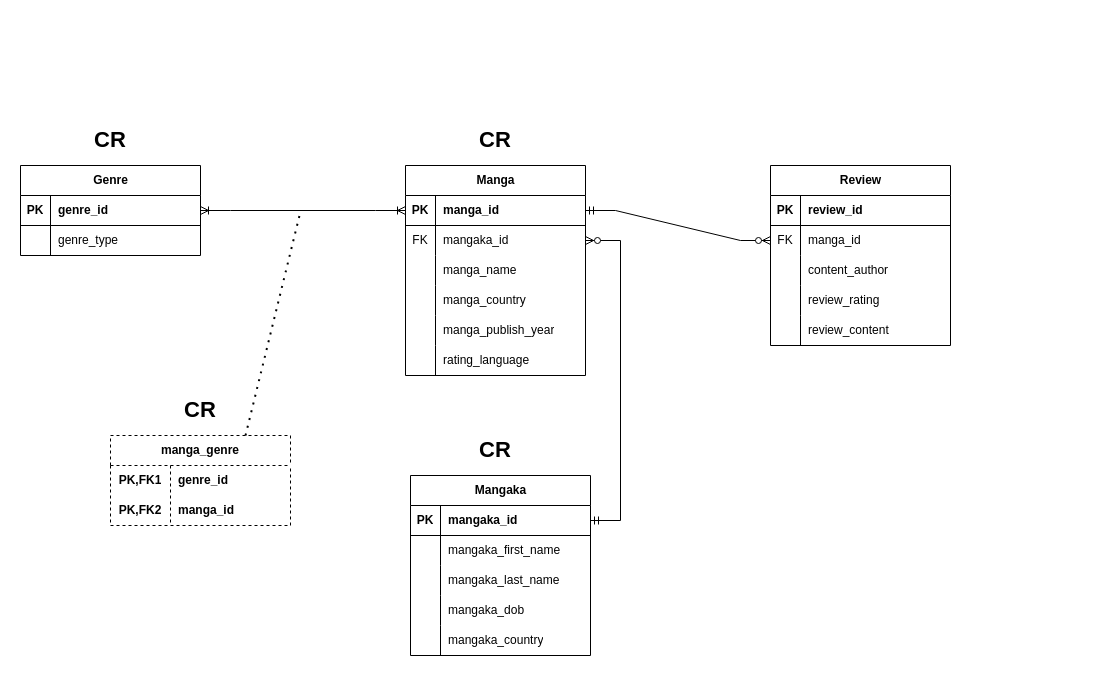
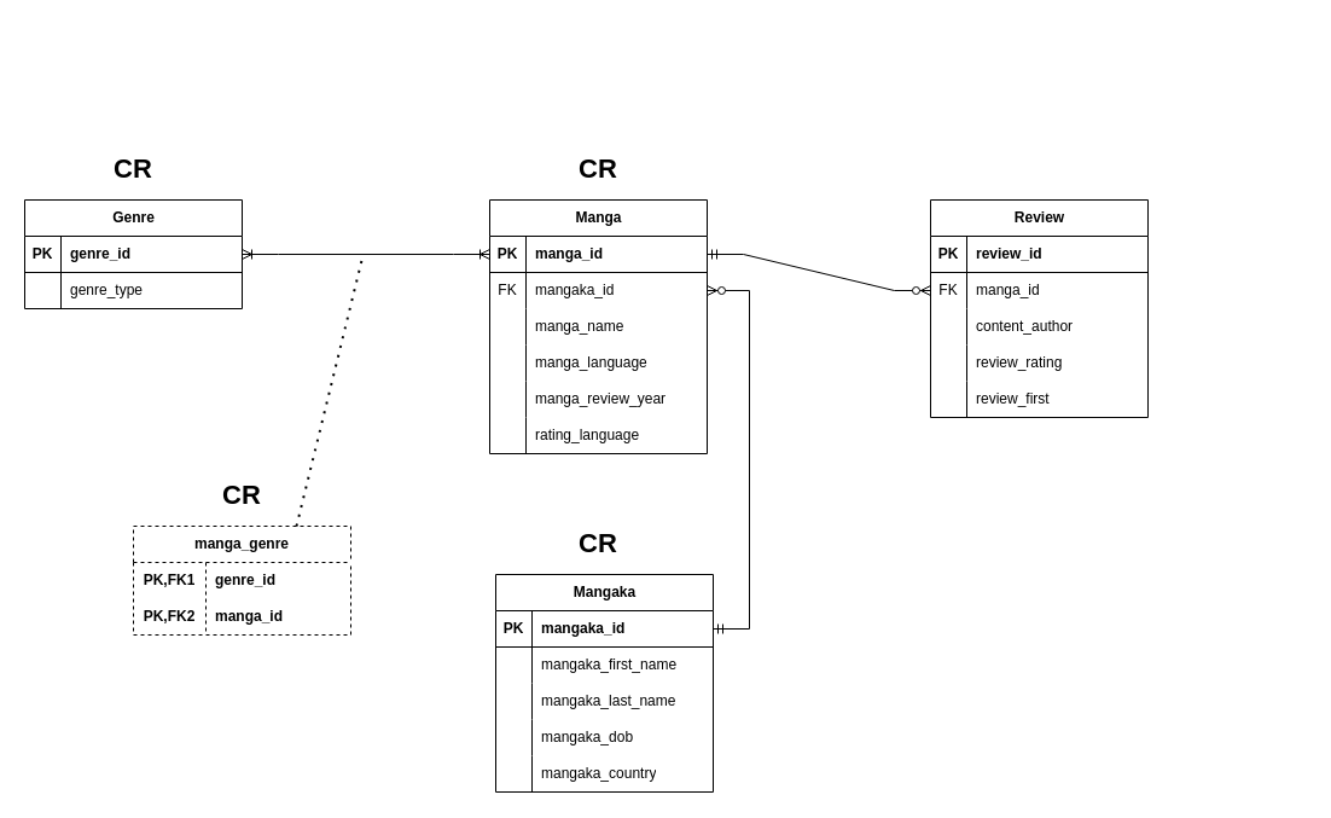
- <mxCell id="14" value="manga_country" style="shape=partialRectangle;connectable=0;fillColor=none;top=0;left=0;bottom=0;right=0;align=left;spacingLeft=6;overflow=hidden;whiteSpace=wrap;html=1;" vertex="1" parent="12"><mxGeometry x="30" width="150" height="30" as="geometry"><mxRectangle width="150" height="30" as="alternateBounds" /></mxGeometry></mxCell>
+ <mxCell id="14" value="manga_language" style="shape=partialRectangle;connectable=0;fillColor=none;top=0;left=0;bottom=0;right=0;align=left;spacingLeft=6;overflow=hidden;whiteSpace=wrap;html=1;" vertex="1" parent="12"><mxGeometry x="30" width="150" height="30" as="geometry"><mxRectangle width="150" height="30" as="alternateBounds" /></mxGeometry></mxCell>
- <mxCell id="17" value="manga_publish_year" style="shape=partialRectangle;connectable=0;fillColor=none;top=0;left=0;bottom=0;right=0;align=left;spacingLeft=6;overflow=hidden;whiteSpace=wrap;html=1;" vertex="1" parent="15"><mxGeometry x="30" width="150" height="30" as="geometry"><mxRectangle width="150" height="30" as="alternateBounds" /></mxGeometry></mxCell>
+ <mxCell id="17" value="manga_review_year" style="shape=partialRectangle;connectable=0;fillColor=none;top=0;left=0;bottom=0;right=0;align=left;spacingLeft=6;overflow=hidden;whiteSpace=wrap;html=1;" vertex="1" parent="15"><mxGeometry x="30" width="150" height="30" as="geometry"><mxRectangle width="150" height="30" as="alternateBounds" /></mxGeometry></mxCell>
- <mxCell id="52" value="review_content" style="shape=partialRectangle;connectable=0;fillColor=none;top=0;left=0;bottom=0;right=0;align=left;spacingLeft=6;overflow=hidden;whiteSpace=wrap;html=1;" vertex="1" parent="50"><mxGeometry x="30" width="150" height="30" as="geometry"><mxRectangle width="150" height="30" as="alternateBounds" /></mxGeometry></mxCell>
+ <mxCell id="52" value="review_first" style="shape=partialRectangle;connectable=0;fillColor=none;top=0;left=0;bottom=0;right=0;align=left;spacingLeft=6;overflow=hidden;whiteSpace=wrap;html=1;" vertex="1" parent="50"><mxGeometry x="30" width="150" height="30" as="geometry"><mxRectangle width="150" height="30" as="alternateBounds" /></mxGeometry></mxCell>
